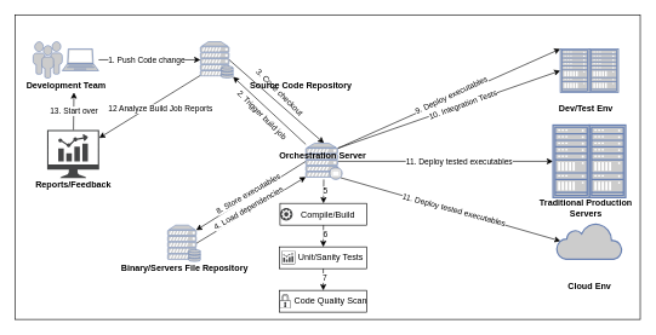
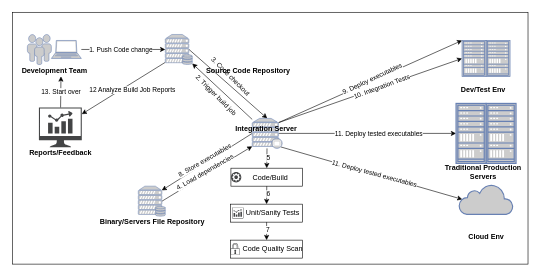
- <mxCell id="57" value="&lt;b&gt;Orchestration Server&lt;/b&gt;" style="text;html=1;align=center;verticalAlign=middle;resizable=0;points=[];autosize=1;" vertex="1" parent="1"><mxGeometry x="377.5" y="203.75" width="130" height="20" as="geometry" /></mxCell>
+ <mxCell id="57" value="&lt;b&gt;Integration Server&lt;/b&gt;" style="text;html=1;align=center;verticalAlign=middle;resizable=0;points=[];autosize=1;" vertex="1" parent="1"><mxGeometry x="377.5" y="203.75" width="130" height="20" as="geometry" /></mxCell>
- <mxCell id="52" value="Compile/Build" style="text;html=1;align=center;verticalAlign=middle;resizable=0;points=[];autosize=1;" parent="49" vertex="1"><mxGeometry x="20.783" y="6.364" width="90" height="20" as="geometry" /></mxCell>
+ <mxCell id="52" value="Code/Build" style="text;html=1;align=center;verticalAlign=middle;resizable=0;points=[];autosize=1;" parent="49" vertex="1"><mxGeometry x="20.783" y="6.364" width="90" height="20" as="geometry" /></mxCell>
